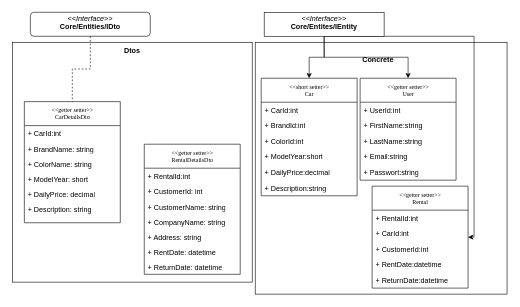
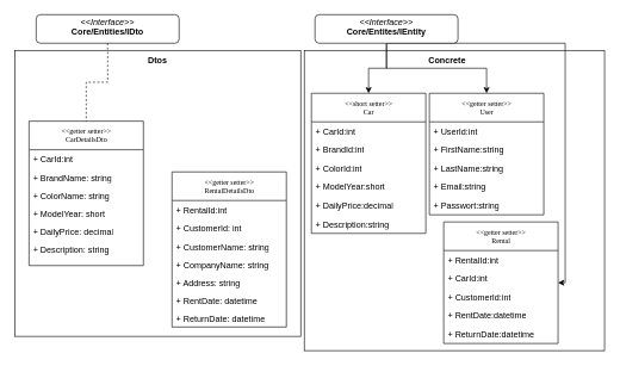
- <mxCell id="26" value="&lt;p style=&quot;margin: 0px ; margin-top: 4px ; text-align: center&quot;&gt;&lt;i&gt;&amp;lt;&amp;lt;Interface&amp;gt;&amp;gt;&lt;/i&gt;&lt;br&gt;&lt;b&gt;Core/Entites/IEntity&lt;/b&gt;&lt;/p&gt;" style="verticalAlign=top;align=left;overflow=fill;fontSize=12;fontFamily=Helvetica;html=1;rounded=0;shadow=0;comic=0;labelBackgroundColor=none;strokeWidth=1" parent="1" vertex="1"><mxGeometry x="440" y="20" width="200" height="40" as="geometry" /></mxCell>
+ <mxCell id="26" value="&lt;p style=&quot;margin: 0px ; margin-top: 4px ; text-align: center&quot;&gt;&lt;i&gt;&amp;lt;&amp;lt;Interface&amp;gt;&amp;gt;&lt;/i&gt;&lt;br&gt;&lt;b&gt;Core/Entites/IEntity&lt;/b&gt;&lt;/p&gt;" style="verticalAlign=top;align=left;overflow=fill;fontSize=12;fontFamily=Helvetica;html=1;shadow=0;comic=0;labelBackgroundColor=none;strokeWidth=1;rounded=1;" parent="1" vertex="1"><mxGeometry x="440" y="20" width="200" height="40" as="geometry" /></mxCell>
- <mxCell id="27" value="Concrete" style="text;align=center;fontStyle=1;verticalAlign=middle;spacingLeft=3;spacingRight=3;strokeColor=none;rotatable=0;points=[[0,0.5],[1,0.5]];portConstraint=eastwest;" parent="1" vertex="1"><mxGeometry x="430" y="85" width="400" height="26" as="geometry" /></mxCell>
+ <mxCell id="27" value="Concrete" style="text;align=center;fontStyle=1;verticalAlign=middle;spacingLeft=3;spacingRight=3;strokeColor=none;rotatable=0;points=[[0,0.5],[1,0.5]];portConstraint=eastwest;" parent="1" vertex="1"><mxGeometry x="425" y="70" width="400" height="26" as="geometry" /></mxCell>
